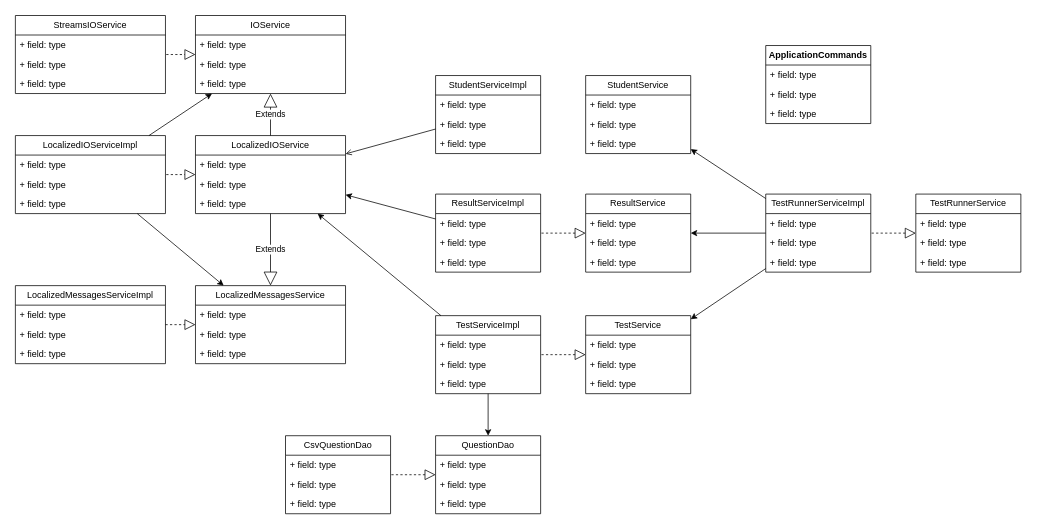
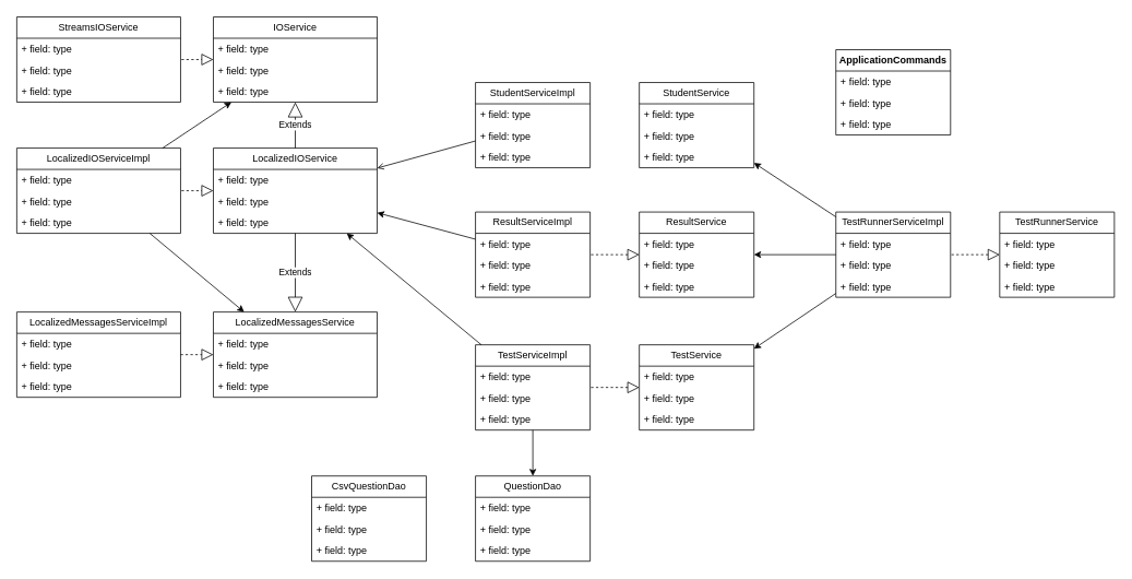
- <mxCell id="49" value="" style="endArrow=block;dashed=1;endFill=0;endSize=12;html=1;rounded=0;flowAnimation=1;" parent="1" source="45" target="40" edge="1"><mxGeometry width="160" relative="1" as="geometry"><mxPoint x="590" y="912" as="sourcePoint" /><mxPoint x="750" y="912" as="targetPoint" /></mxGeometry></mxCell>
